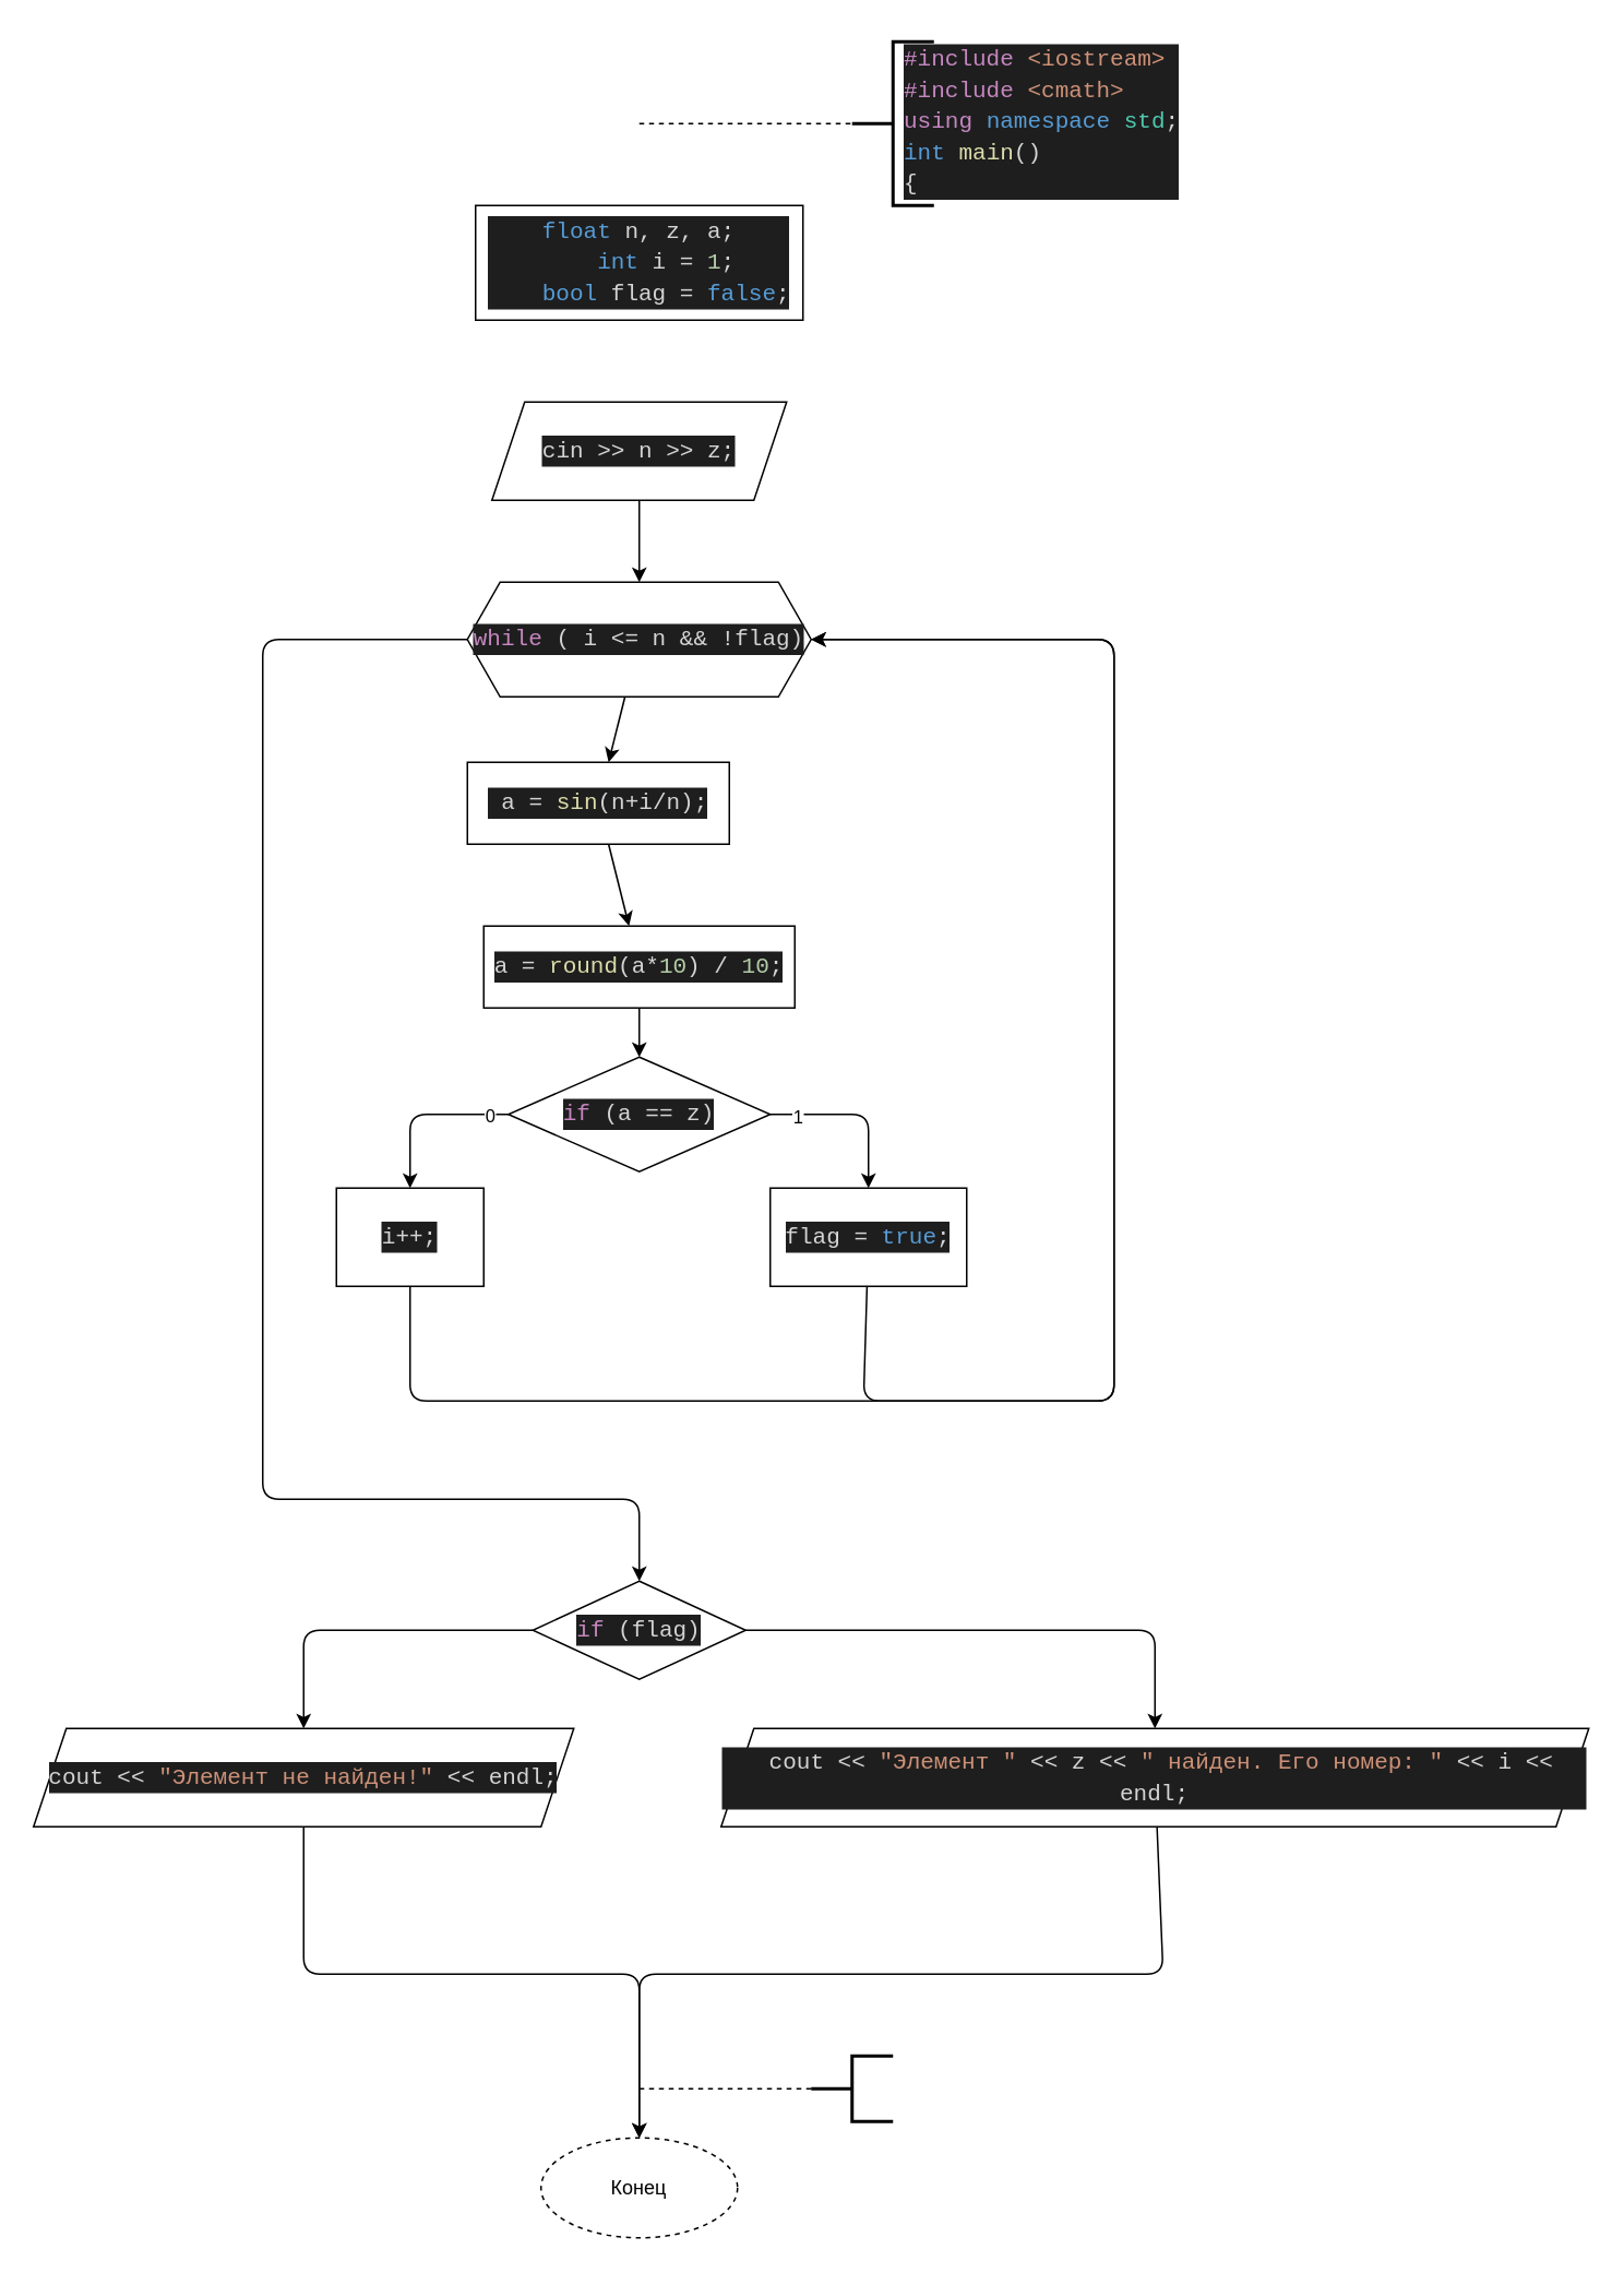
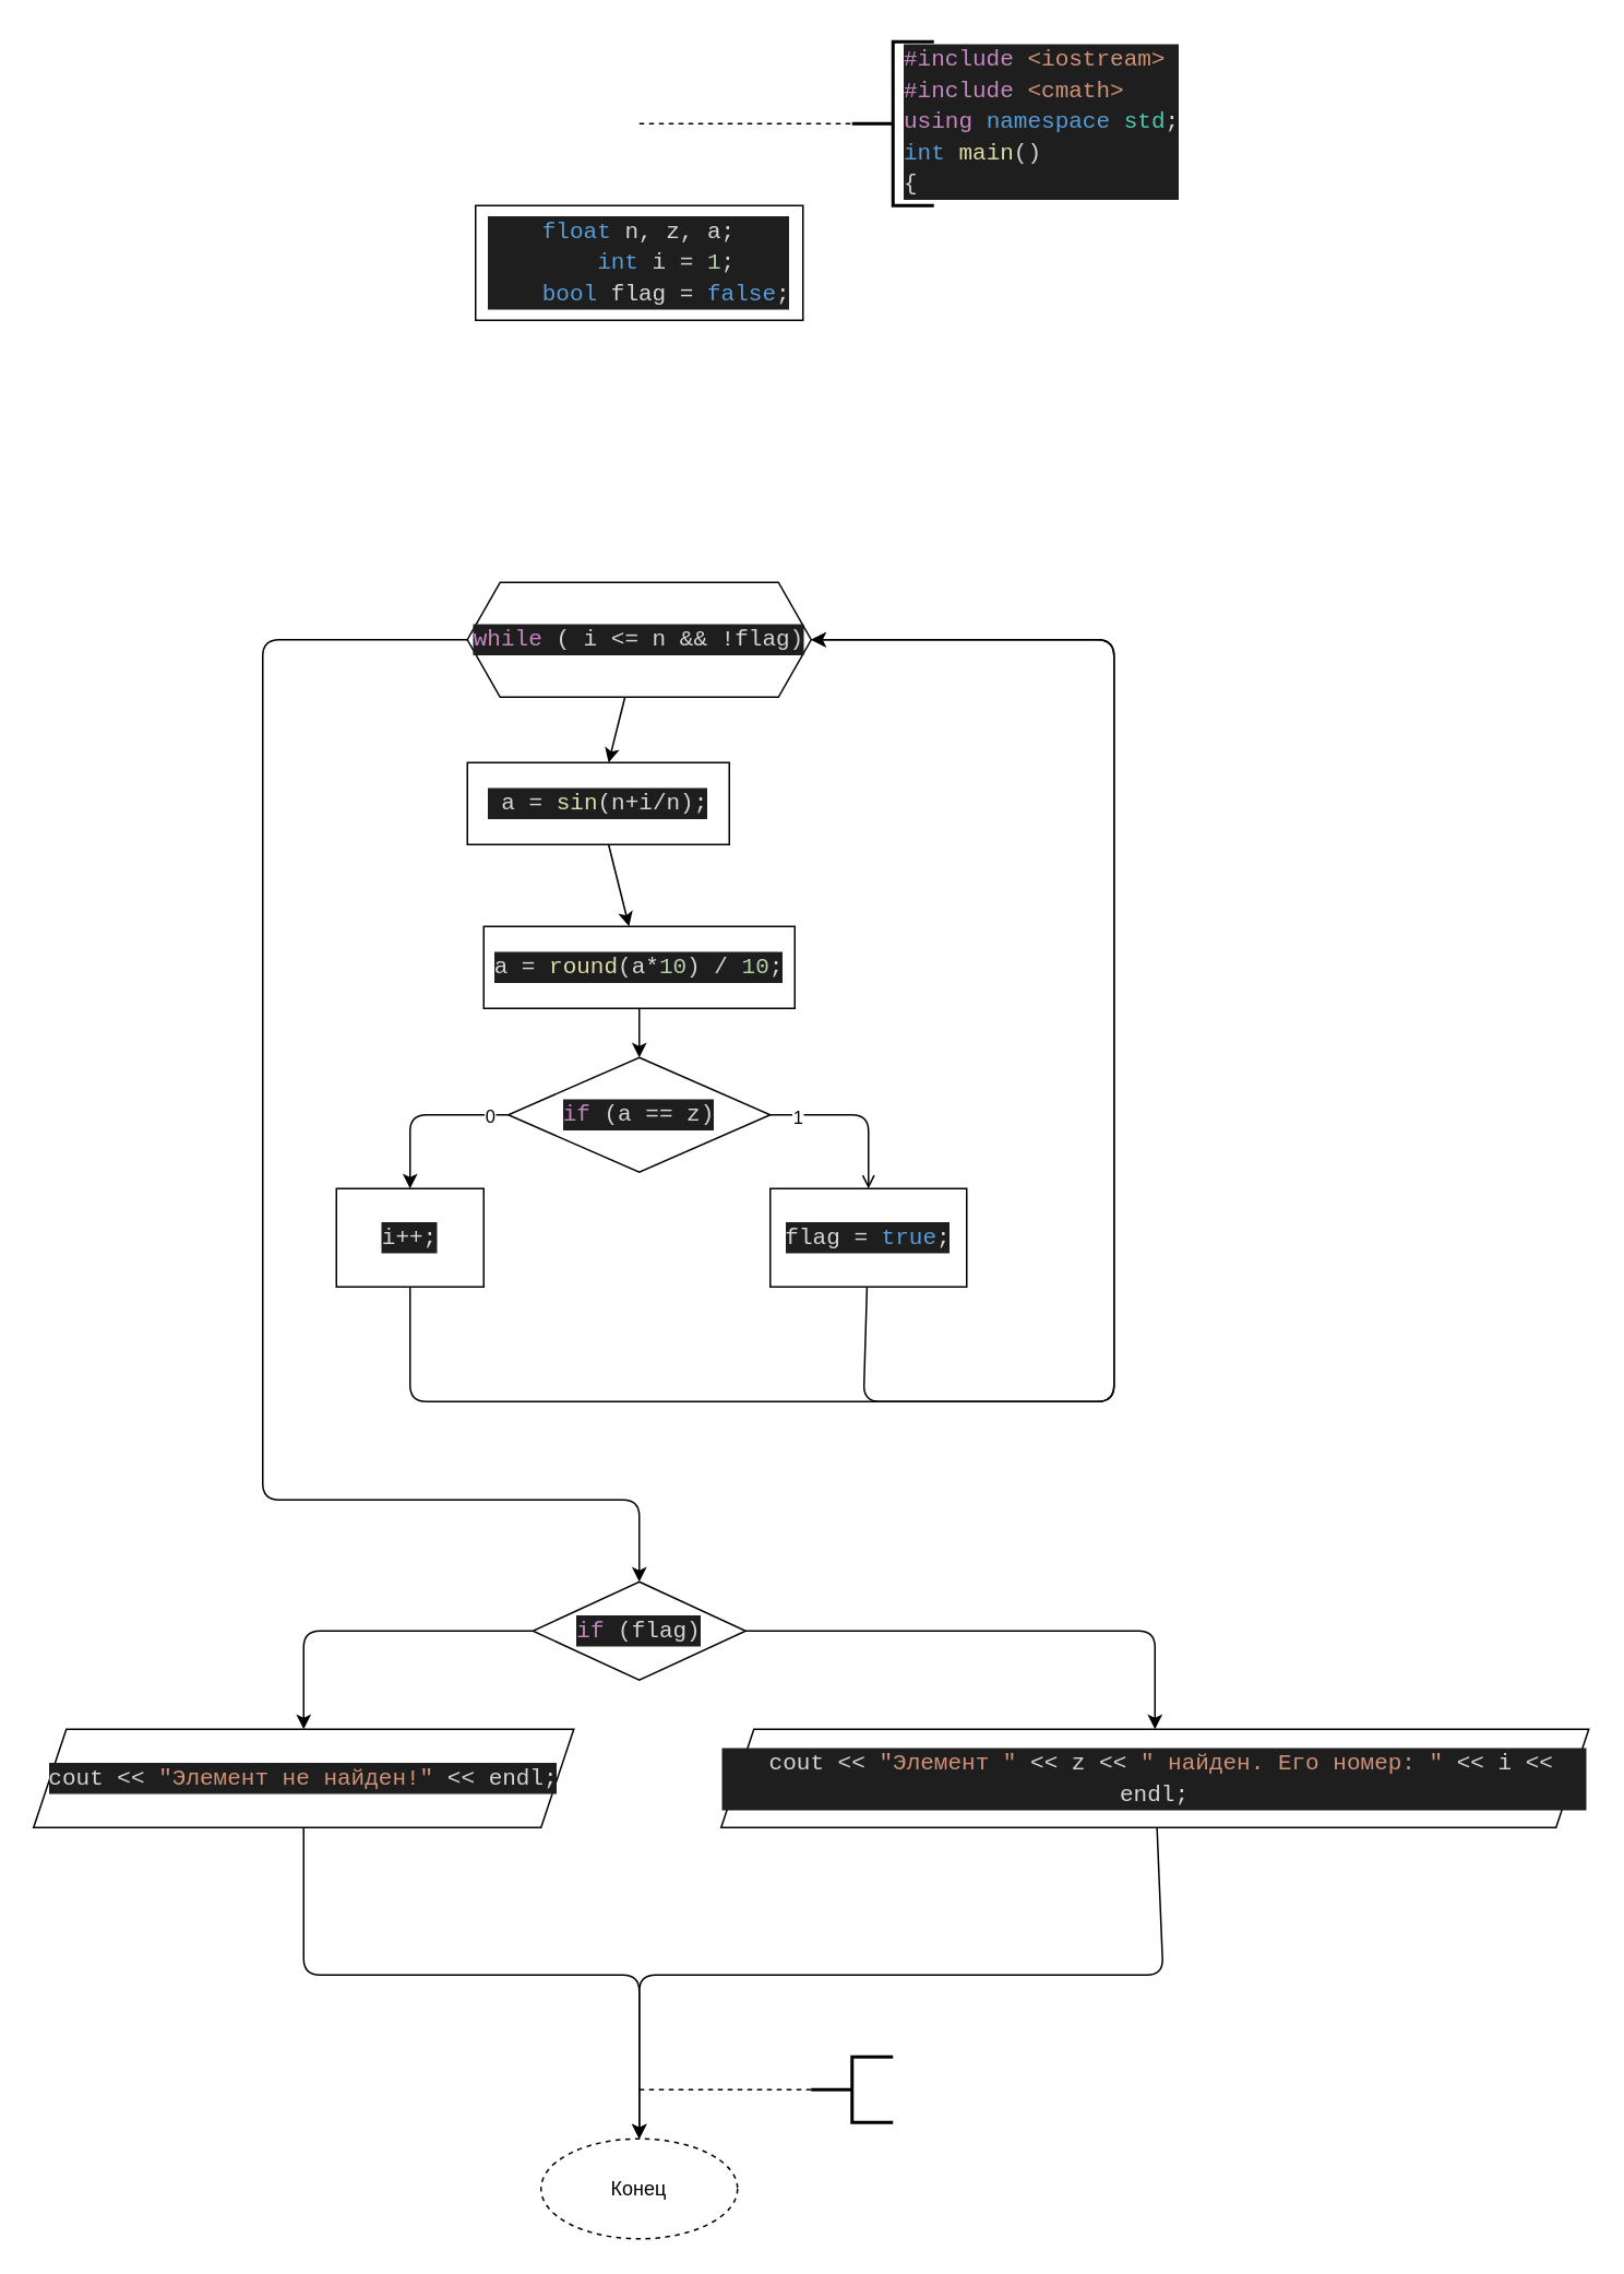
- <mxCell id="7" value="&#10;&#10;&lt;div style=&quot;color: rgb(212, 212, 212); background-color: rgb(30, 30, 30); font-family: consolas, &amp;quot;courier new&amp;quot;, monospace; font-weight: normal; font-size: 14px; line-height: 19px;&quot;&gt;&lt;div&gt;&lt;span style=&quot;color: #d4d4d4&quot;&gt;cin &amp;gt;&amp;gt; n &amp;gt;&amp;gt; z;&lt;/span&gt;&lt;/div&gt;&lt;/div&gt;&#10;&#10;" style="shape=parallelogram;perimeter=parallelogramPerimeter;whiteSpace=wrap;html=1;fixedSize=1;" vertex="1" parent="1"><mxGeometry x="300" y="245" width="180" height="60" as="geometry" /></mxCell>
- <mxCell id="6" value="" style="edgeStyle=none;html=1;" edge="1" parent="1" source="7" target="10"><mxGeometry relative="1" as="geometry" /></mxCell>
- <mxCell id="15" style="edgeStyle=none;html=1;entryX=0.5;entryY=0;entryDx=0;entryDy=0;" edge="1" parent="1" source="19" target="21"><mxGeometry relative="1" as="geometry"><Array as="points"><mxPoint x="530" y="680" /></Array></mxGeometry></mxCell>
+ <mxCell id="15" style="edgeStyle=none;html=1;entryX=0.5;entryY=0;entryDx=0;entryDy=0;endArrow=open;" edge="1" parent="1" source="19" target="21"><mxGeometry relative="1" as="geometry"><Array as="points"><mxPoint x="530" y="680" /></Array></mxGeometry></mxCell>
